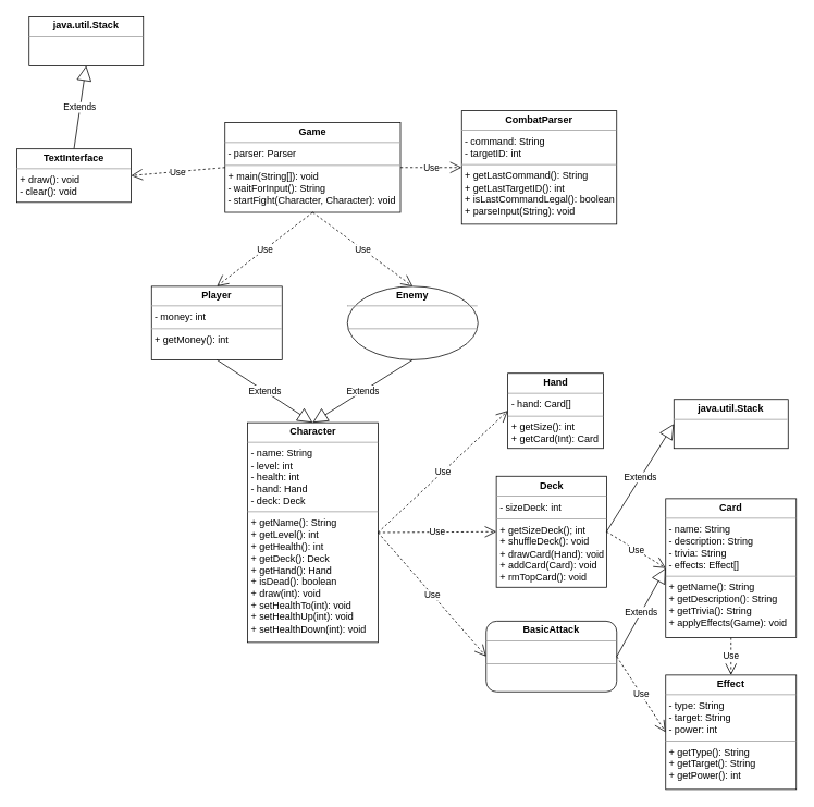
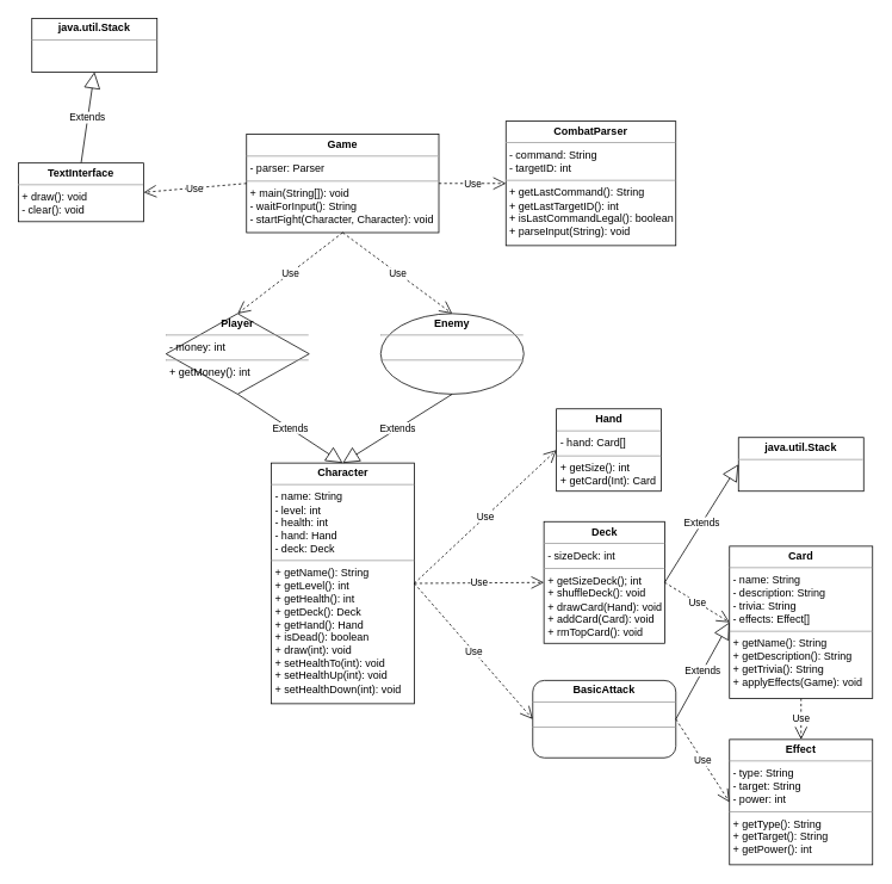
- <mxCell id="18" value="&lt;p style=&quot;margin: 0px ; margin-top: 4px ; text-align: center&quot;&gt;&lt;b&gt;Player&lt;/b&gt;&lt;/p&gt;&lt;hr size=&quot;1&quot;&gt;&lt;p style=&quot;margin: 0px ; margin-left: 4px&quot;&gt;- money: int&lt;br&gt;&lt;/p&gt;&lt;hr size=&quot;1&quot;&gt;&lt;p style=&quot;margin: 0px ; margin-left: 4px&quot;&gt;+ getMoney(): int&lt;/p&gt;" style="verticalAlign=top;align=left;overflow=fill;fontSize=12;fontFamily=Helvetica;html=1;" parent="1" vertex="1"><mxGeometry x="185" y="350" width="160" height="90" as="geometry" /></mxCell>
+ <mxCell id="18" value="&lt;p style=&quot;margin: 0px ; margin-top: 4px ; text-align: center&quot;&gt;&lt;b&gt;Player&lt;/b&gt;&lt;/p&gt;&lt;hr size=&quot;1&quot;&gt;&lt;p style=&quot;margin: 0px ; margin-left: 4px&quot;&gt;- money: int&lt;br&gt;&lt;/p&gt;&lt;hr size=&quot;1&quot;&gt;&lt;p style=&quot;margin: 0px ; margin-left: 4px&quot;&gt;+ getMoney(): int&lt;/p&gt;" style="rhombus;verticalAlign=top;align=left;overflow=fill;fontSize=12;fontFamily=Helvetica;html=1;" parent="1" vertex="1"><mxGeometry x="185" y="350" width="160" height="90" as="geometry" /></mxCell>
